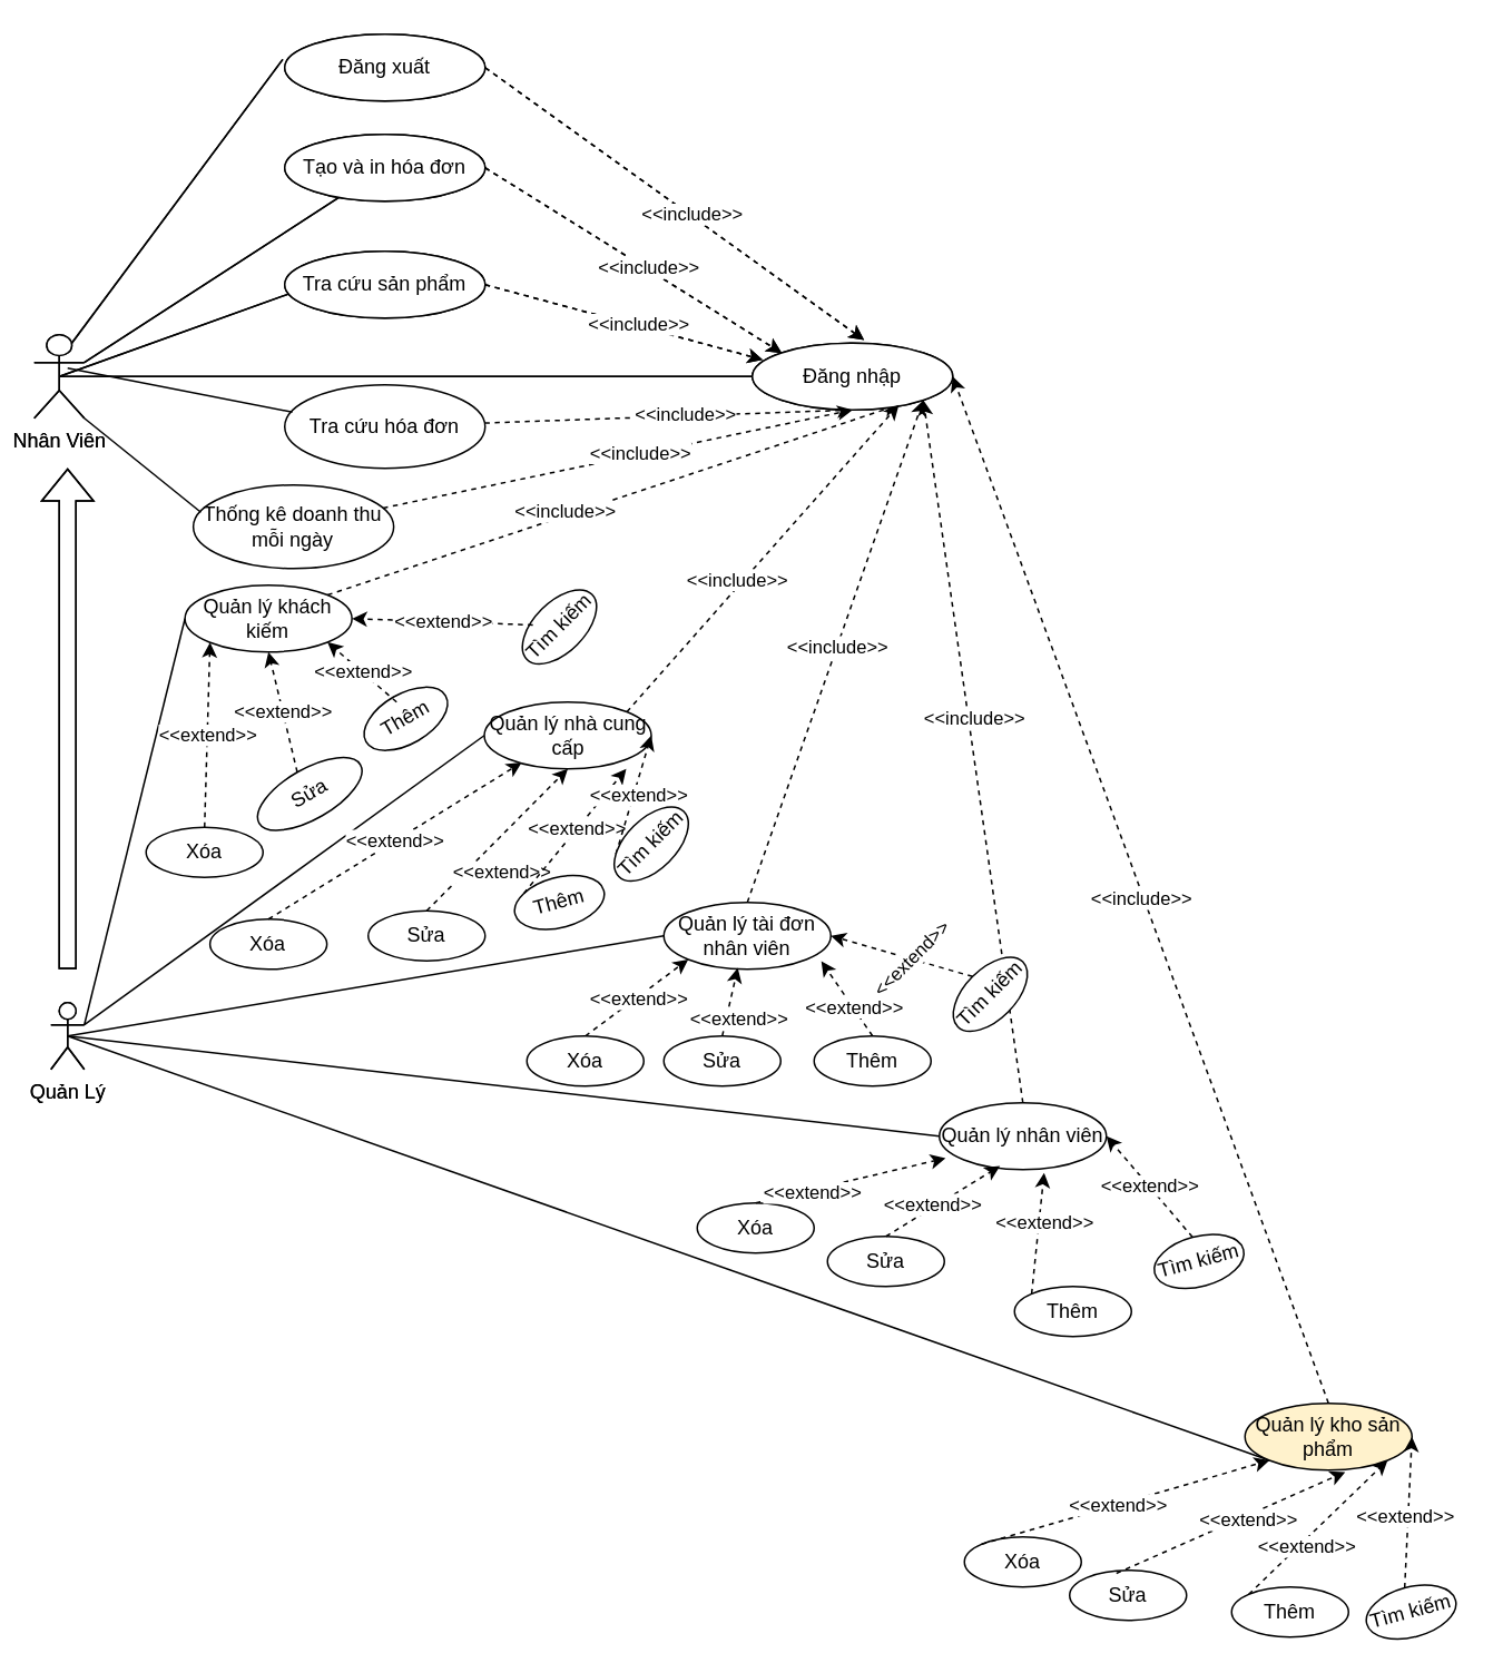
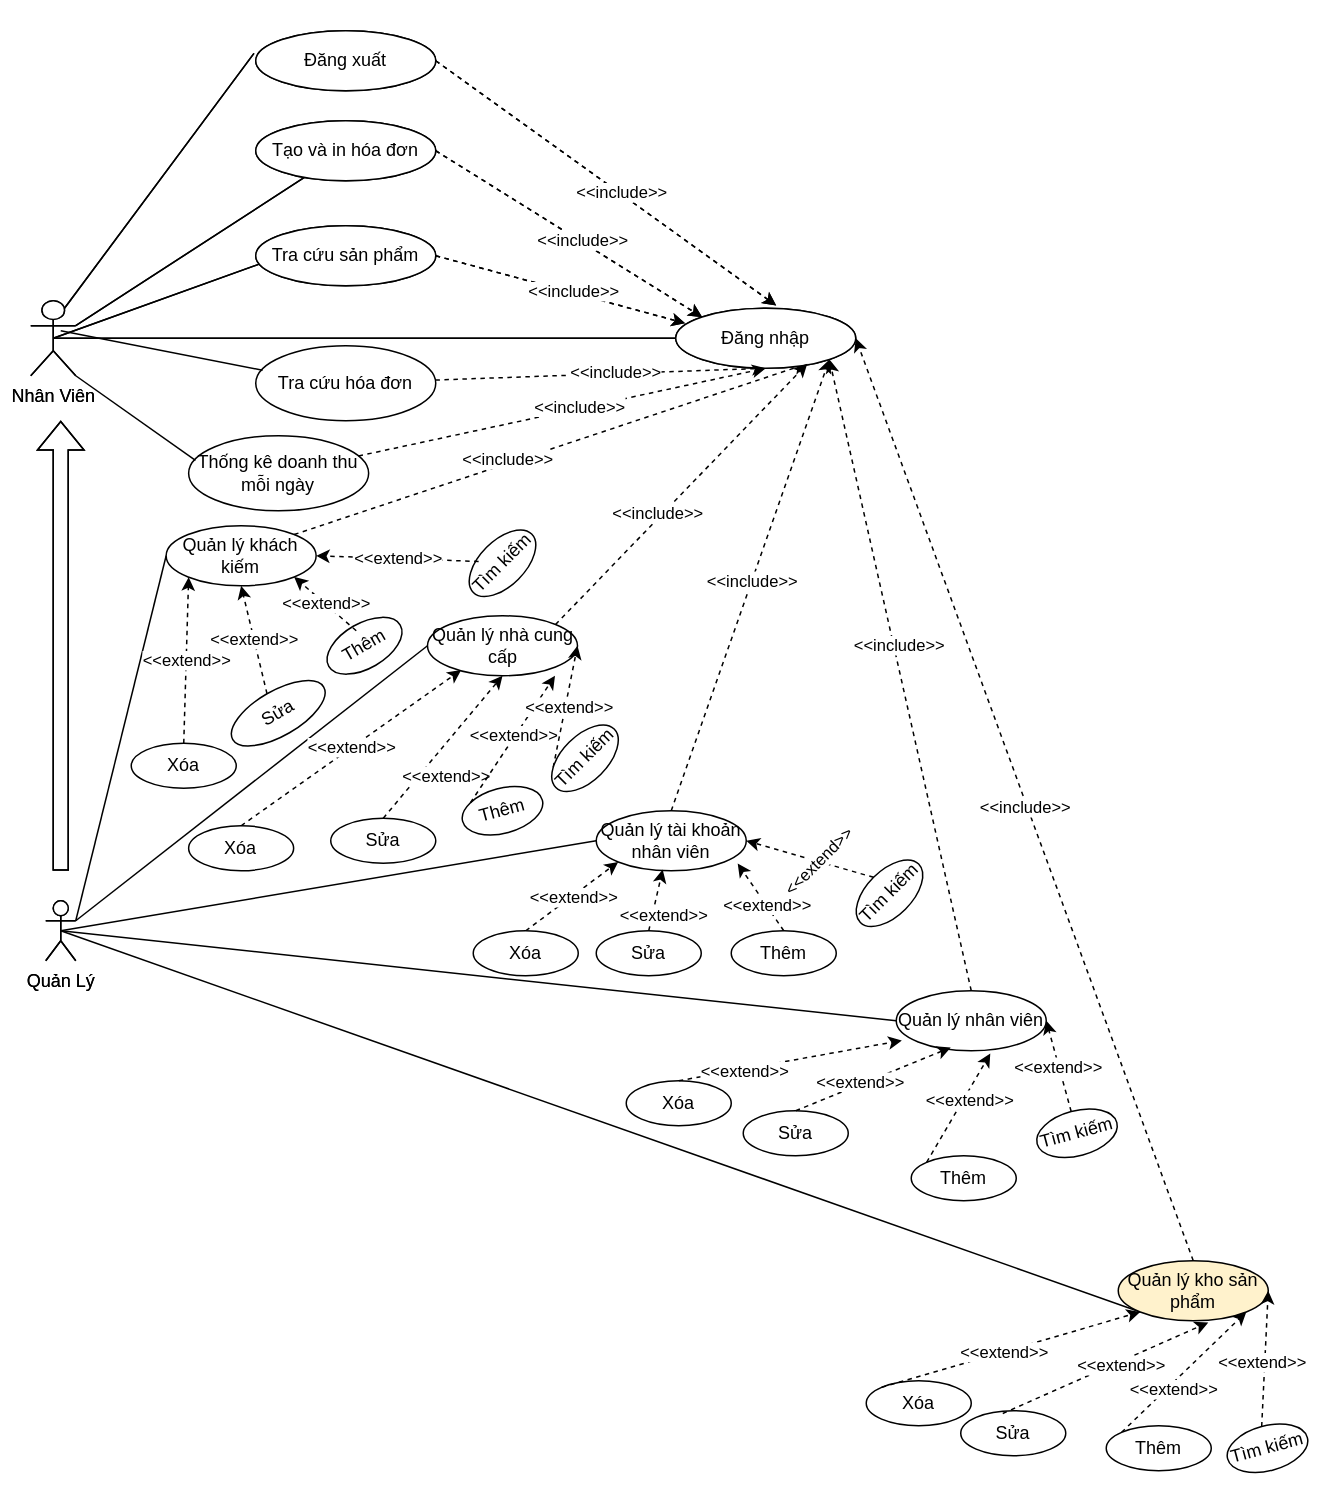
- <mxCell id="32" value="Thống kê doanh thu mỗi ngày" style="ellipse;whiteSpace=wrap;html=1;" vertex="1" parent="1"><mxGeometry x="115.26" y="290" width="120" height="50" as="geometry" /></mxCell>
+ <mxCell id="32" value="Thống kê doanh thu mỗi ngày" style="ellipse;whiteSpace=wrap;html=1;" vertex="1" parent="1"><mxGeometry x="125.26" y="290" width="120" height="50" as="geometry" /></mxCell>
- <mxCell id="91" value="Quản lý nhà cung cấp" style="ellipse;whiteSpace=wrap;html=1;" vertex="1" parent="1"><mxGeometry x="289.5" y="420" width="100" height="40" as="geometry" /></mxCell>
+ <mxCell id="91" value="Quản lý nhà cung cấp" style="ellipse;whiteSpace=wrap;html=1;" vertex="1" parent="1"><mxGeometry x="284.5" y="410" width="100" height="40" as="geometry" /></mxCell>
- <mxCell id="70" value="Quản lý tài đơn nhân viên" style="ellipse;whiteSpace=wrap;html=1;" vertex="1" parent="1"><mxGeometry x="397" y="540" width="100" height="40" as="geometry" /></mxCell>
+ <mxCell id="70" value="Quản lý tài khoản nhân viên" style="ellipse;whiteSpace=wrap;html=1;" vertex="1" parent="1"><mxGeometry x="397" y="540" width="100" height="40" as="geometry" /></mxCell>
- <mxCell id="67" value="Quản lý nhân viên" style="ellipse;whiteSpace=wrap;html=1;" vertex="1" parent="1"><mxGeometry x="562" y="660" width="100" height="40" as="geometry" /></mxCell>
+ <mxCell id="67" value="Quản lý nhân viên" style="ellipse;whiteSpace=wrap;html=1;" vertex="1" parent="1"><mxGeometry x="597" y="660" width="100" height="40" as="geometry" /></mxCell>
